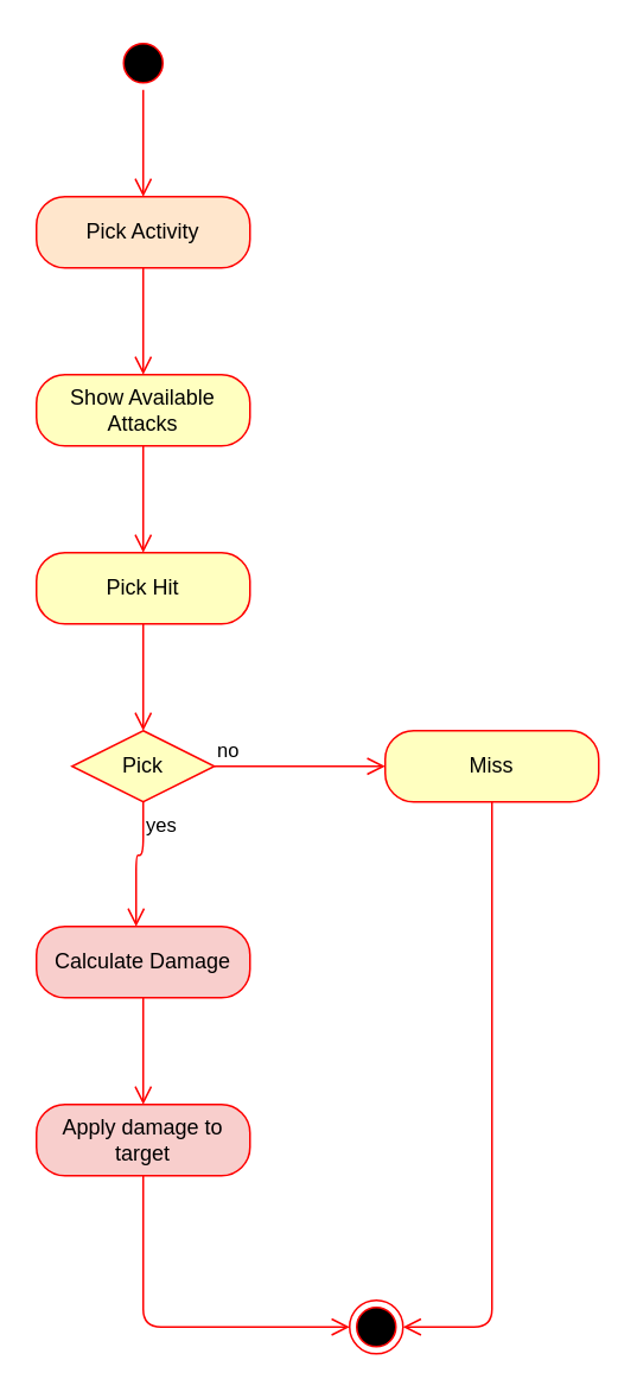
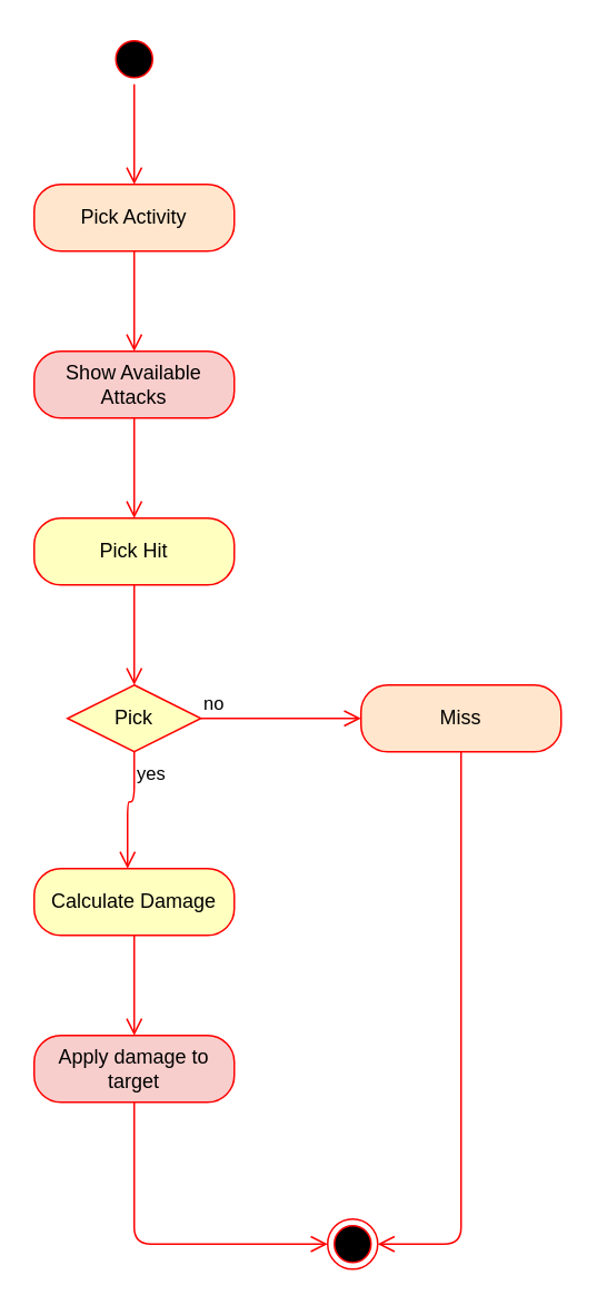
- <mxCell id="6" value="Show Available Attacks" style="rounded=1;whiteSpace=wrap;html=1;arcSize=40;fontColor=#000000;fillColor=#ffffc0;strokeColor=#ff0000;" vertex="1" parent="1"><mxGeometry x="20" y="210" width="120" height="40" as="geometry" /></mxCell>
+ <mxCell id="6" value="Show Available Attacks" style="rounded=1;whiteSpace=wrap;html=1;arcSize=40;fontColor=#000000;fillColor=#f8cecc;strokeColor=#ff0000;" vertex="1" parent="1"><mxGeometry x="20" y="210" width="120" height="40" as="geometry" /></mxCell>
- <mxCell id="13" value="Miss" style="rounded=1;whiteSpace=wrap;html=1;arcSize=40;fontColor=#000000;fillColor=#ffffc0;strokeColor=#ff0000;" vertex="1" parent="1"><mxGeometry x="216" y="410" width="120" height="40" as="geometry" /></mxCell>
+ <mxCell id="13" value="Miss" style="rounded=1;whiteSpace=wrap;html=1;arcSize=40;fontColor=#000000;fillColor=#ffe6cc;strokeColor=#ff0000;" vertex="1" parent="1"><mxGeometry x="216" y="410" width="120" height="40" as="geometry" /></mxCell>
- <mxCell id="16" value="Calculate Damage" style="rounded=1;whiteSpace=wrap;html=1;arcSize=40;fontColor=#000000;fillColor=#f8cecc;strokeColor=#ff0000;" vertex="1" parent="1"><mxGeometry x="20" y="520" width="120" height="40" as="geometry" /></mxCell>
+ <mxCell id="16" value="Calculate Damage" style="rounded=1;whiteSpace=wrap;html=1;arcSize=40;fontColor=#000000;fillColor=#ffffc0;strokeColor=#ff0000;" vertex="1" parent="1"><mxGeometry x="20" y="520" width="120" height="40" as="geometry" /></mxCell>
